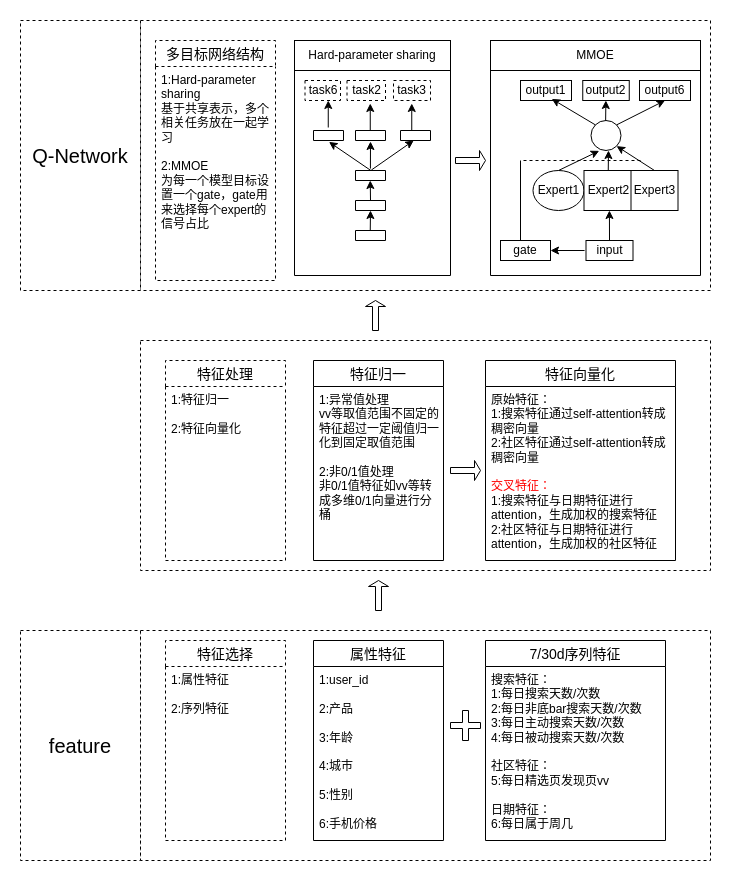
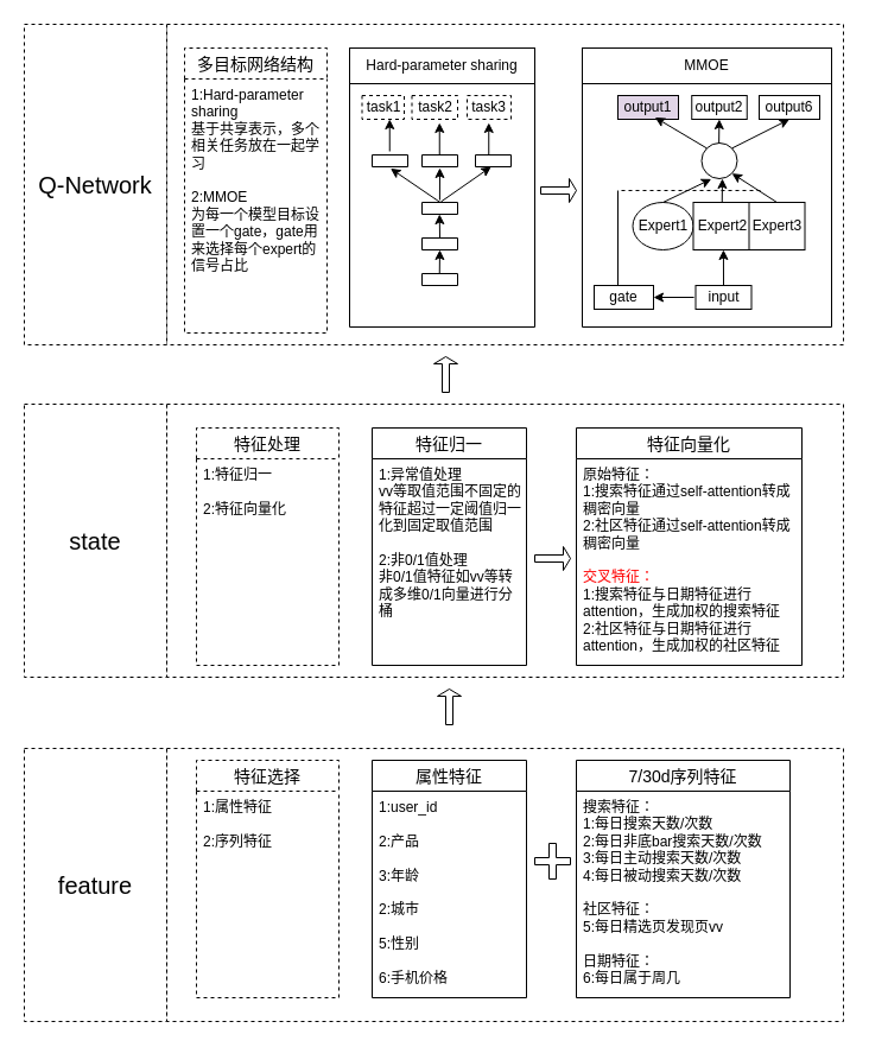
- <mxCell id="34" value="task6" style="rounded=0;whiteSpace=wrap;html=1;dashed=1;" parent="1" vertex="1"><mxGeometry x="304.5" y="80" width="35.5" height="20" as="geometry" /></mxCell>
+ <mxCell id="34" value="task1" style="rounded=0;whiteSpace=wrap;html=1;dashed=1;" parent="1" vertex="1"><mxGeometry x="304.5" y="80" width="35.5" height="20" as="geometry" /></mxCell>
- <mxCell id="48" value="output1" style="rounded=0;whiteSpace=wrap;html=1;" parent="1" vertex="1"><mxGeometry x="520" y="80" width="51" height="20" as="geometry" /></mxCell>
+ <mxCell id="48" value="output1" style="rounded=0;whiteSpace=wrap;html=1;fillColor=#e1d5e7;" parent="1" vertex="1"><mxGeometry x="520" y="80" width="51" height="20" as="geometry" /></mxCell>
+ <mxCell id="64" value="&lt;font style=&quot;font-size: 20px;&quot;&gt;state&lt;/font&gt;" style="rounded=0;whiteSpace=wrap;html=1;dashed=1;" parent="1" vertex="1"><mxGeometry y="340" width="120" height="230" as="geometry" x="20" /></mxCell>
- <mxCell id="6" value="1:user_id&lt;br&gt;&lt;br&gt;2:产品&lt;br&gt;&lt;br&gt;3:年龄&lt;br&gt;&lt;br&gt;4:城市&lt;br&gt;&lt;br&gt;5:性别&lt;br&gt;&lt;br&gt;6:手机价格" style="text;strokeColor=none;fillColor=none;spacingLeft=4;spacingRight=4;overflow=hidden;rotatable=0;points=[[0,0.5],[1,0.5]];portConstraint=eastwest;fontSize=12;whiteSpace=wrap;html=1;" parent="5" vertex="1"><mxGeometry y="26" width="130" height="174" as="geometry" /></mxCell>
+ <mxCell id="6" value="1:user_id&lt;br&gt;&lt;br&gt;2:产品&lt;br&gt;&lt;br&gt;3:年龄&lt;br&gt;&lt;br&gt;2:城市&lt;br&gt;&lt;br&gt;5:性别&lt;br&gt;&lt;br&gt;6:手机价格" style="text;strokeColor=none;fillColor=none;spacingLeft=4;spacingRight=4;overflow=hidden;rotatable=0;points=[[0,0.5],[1,0.5]];portConstraint=eastwest;fontSize=12;whiteSpace=wrap;html=1;" parent="5" vertex="1"><mxGeometry y="26" width="130" height="174" as="geometry" /></mxCell>
